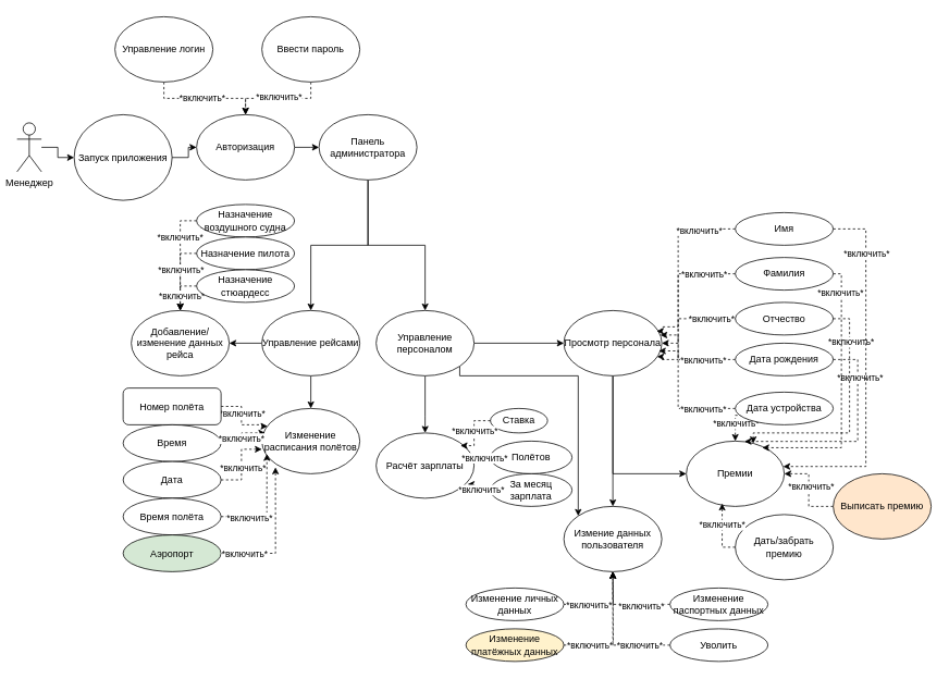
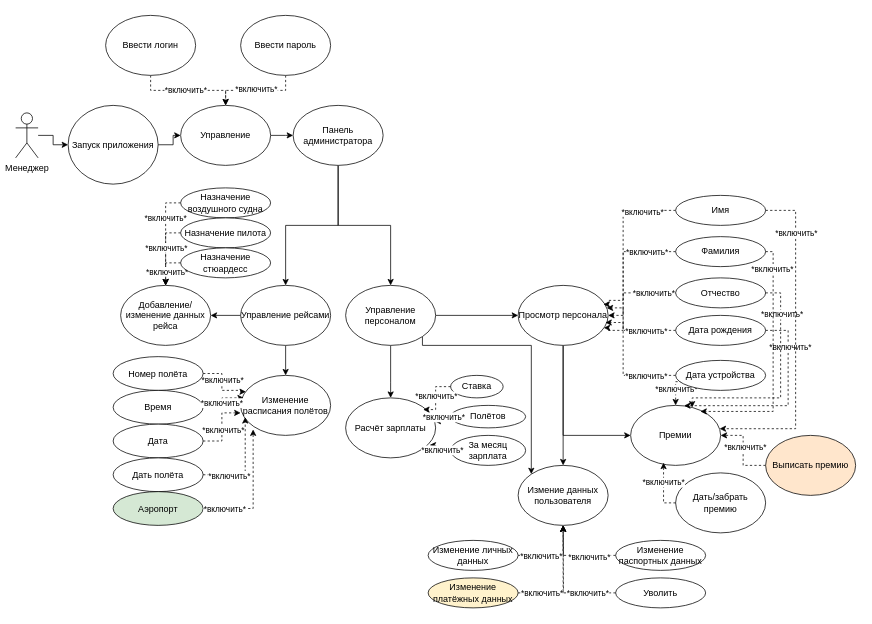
- <mxCell id="10" value="Управление логин" style="ellipse;whiteSpace=wrap;html=1;" vertex="1" parent="1"><mxGeometry x="140" y="20" width="120" height="80" as="geometry" /></mxCell>
+ <mxCell id="10" value="Ввести логин" style="ellipse;whiteSpace=wrap;html=1;" vertex="1" parent="1"><mxGeometry x="140" y="20" width="120" height="80" as="geometry" /></mxCell>
- <mxCell id="7" value="Авторизация" style="ellipse;whiteSpace=wrap;html=1;" vertex="1" parent="1"><mxGeometry x="240" y="140" width="120" height="80" as="geometry" /></mxCell>
+ <mxCell id="7" value="Управление" style="ellipse;whiteSpace=wrap;html=1;" vertex="1" parent="1"><mxGeometry x="240" y="140" width="120" height="80" as="geometry" /></mxCell>
- <mxCell id="95" value="Номер полёта" style="whiteSpace=wrap;html=1;rounded=1;" vertex="1" parent="1"><mxGeometry x="150" y="475" width="120" height="45" as="geometry" /></mxCell>
+ <mxCell id="95" value="Номер полёта" style="ellipse;whiteSpace=wrap;html=1;" vertex="1" parent="1"><mxGeometry x="150" y="475" width="120" height="45" as="geometry" /></mxCell>
- <mxCell id="85" value="Полётов" style="ellipse;whiteSpace=wrap;html=1;" vertex="1" parent="1"><mxGeometry x="600" y="540" width="100" height="40" as="geometry" /></mxCell>
+ <mxCell id="85" value="Полётов" style="ellipse;whiteSpace=wrap;html=1;" vertex="1" parent="1"><mxGeometry x="600" y="540" width="100" height="30" as="geometry" /></mxCell>
- <mxCell id="100" value="Время полёта" style="ellipse;whiteSpace=wrap;html=1;" vertex="1" parent="1"><mxGeometry x="150" y="610" width="120" height="45" as="geometry" /></mxCell>
+ <mxCell id="100" value="Дать полёта" style="ellipse;whiteSpace=wrap;html=1;" vertex="1" parent="1"><mxGeometry x="150" y="610" width="120" height="45" as="geometry" /></mxCell>
